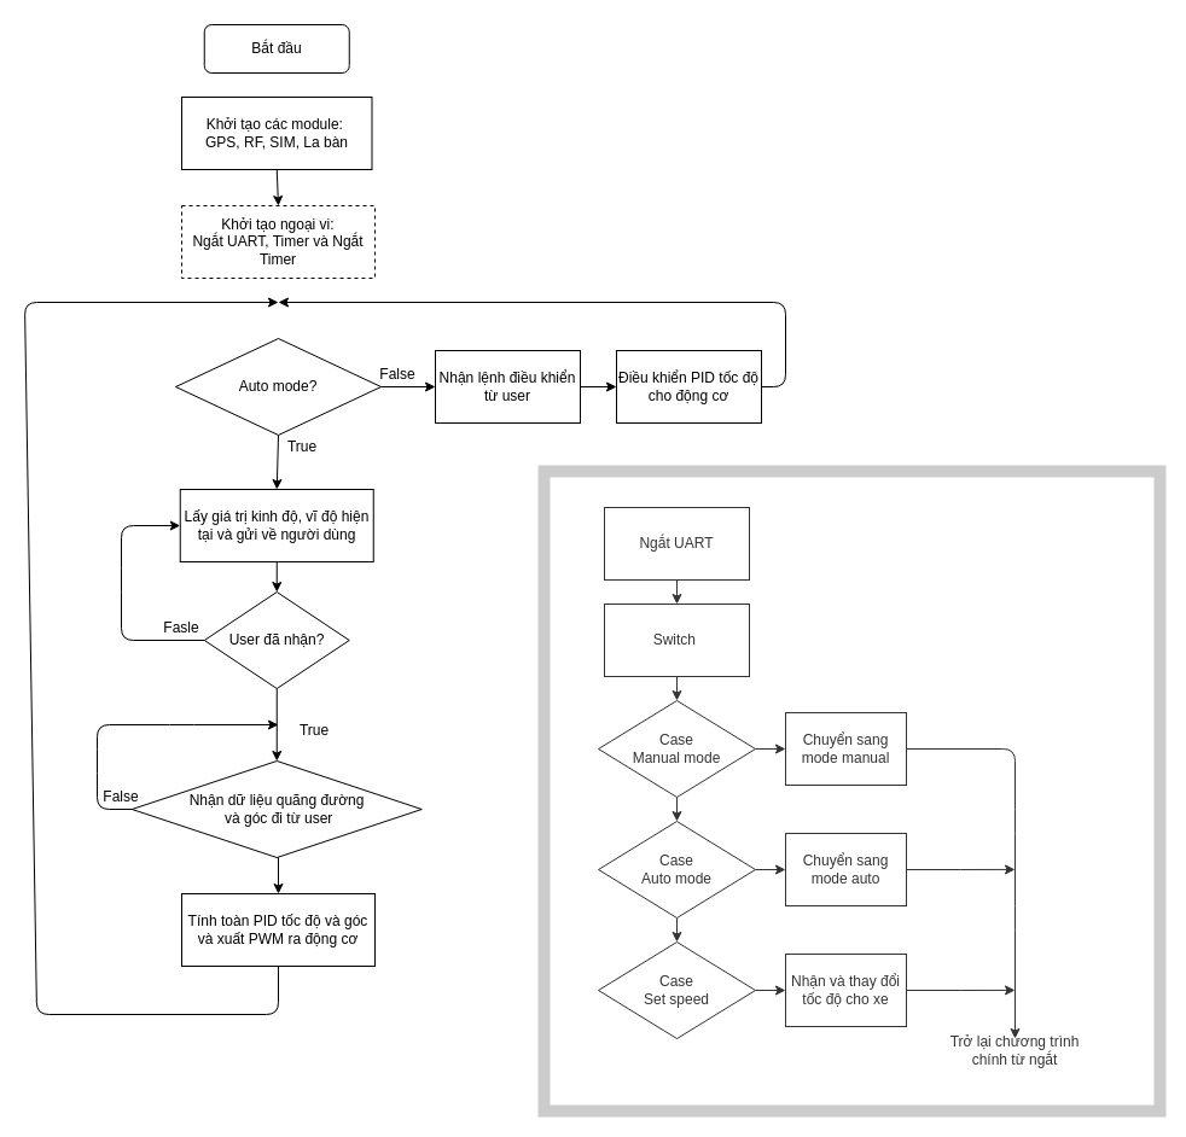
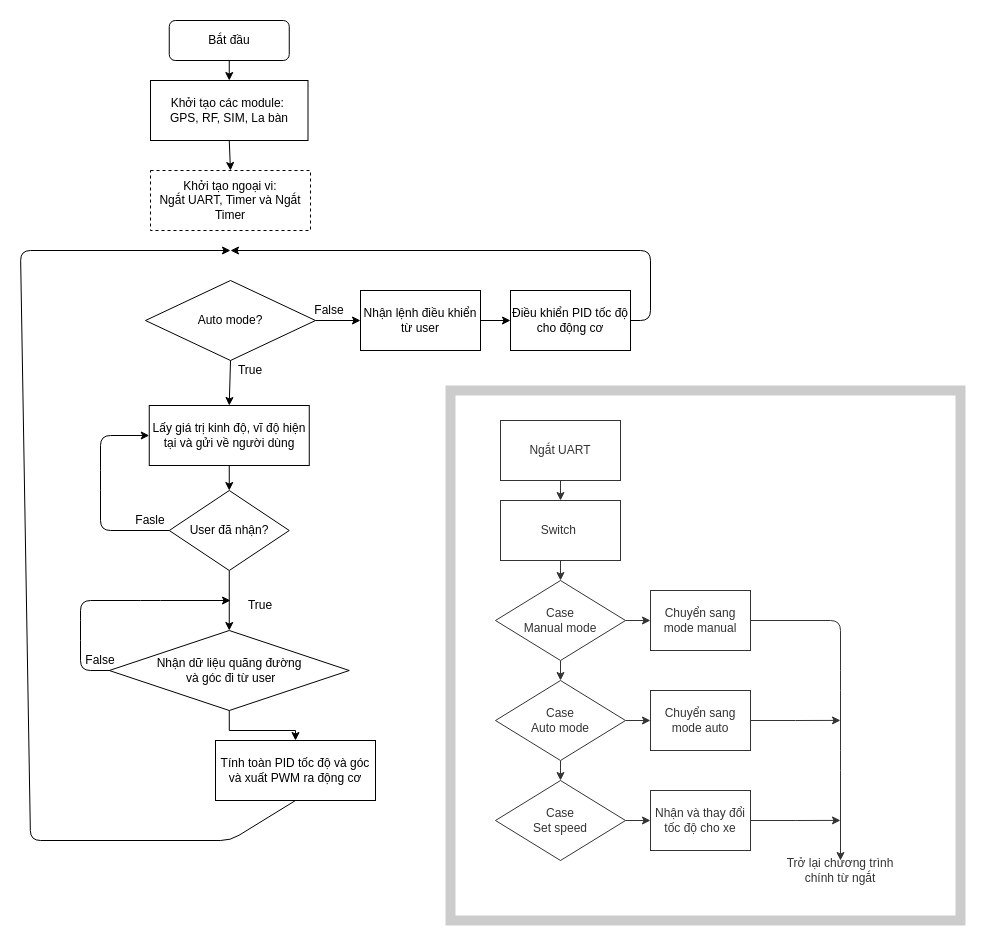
+ <mxCell id="8" value="" style="endArrow=classic;html=1;exitX=0.5;exitY=1;exitDx=0;exitDy=0;" edge="1" parent="1" source="2" target="3"><mxGeometry width="50" height="50" relative="1" as="geometry"><mxPoint x="220" y="240" as="sourcePoint" /><mxPoint x="270" y="190" as="targetPoint" /></mxGeometry></mxCell>
- <mxCell id="27" value="Tính toàn PID tốc độ và góc và xuất PWM ra động cơ" style="rounded=0;whiteSpace=wrap;html=1;" vertex="1" parent="1"><mxGeometry x="150" y="740" width="160" height="60" as="geometry" /></mxCell>
+ <mxCell id="27" value="Tính toàn PID tốc độ và góc và xuất PWM ra động cơ" style="rounded=0;whiteSpace=wrap;html=1;" vertex="1" parent="1"><mxGeometry x="215" y="740" width="160" height="60" as="geometry" /></mxCell>
